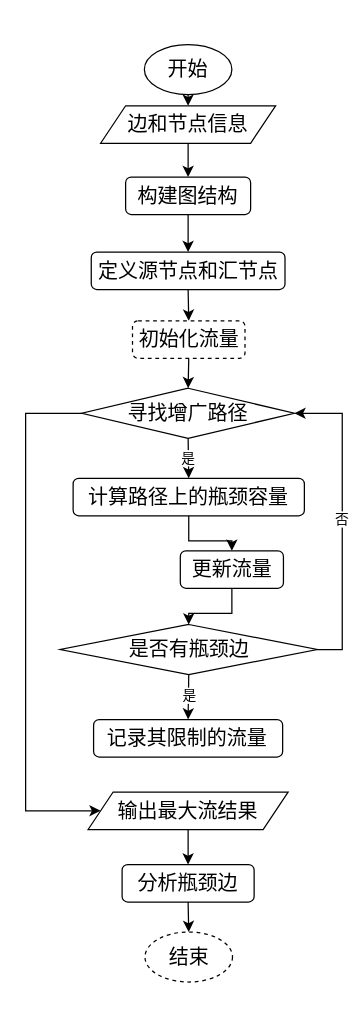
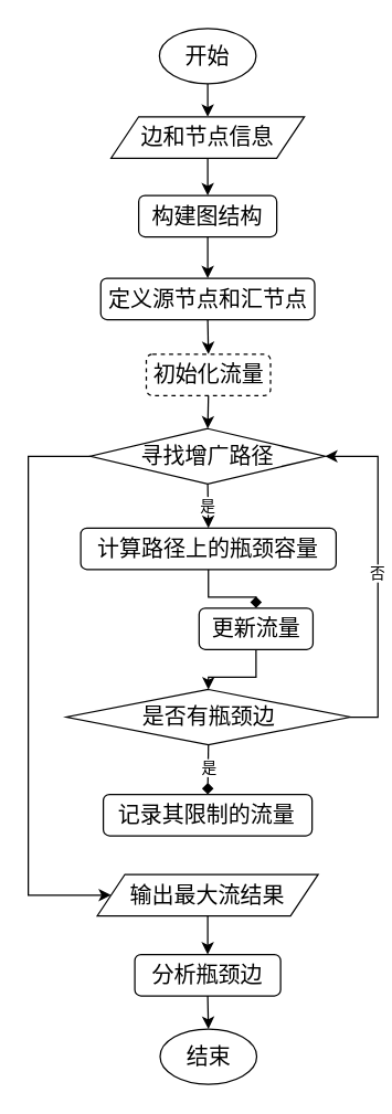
- <mxCell id="3" value="&lt;font style=&quot;font-size: 16px;&quot;&gt;开始&lt;/font&gt;" style="ellipse;whiteSpace=wrap;html=1;" vertex="1" parent="1"><mxGeometry x="115" y="35" width="70" height="40" as="geometry" /></mxCell>
+ <mxCell id="3" value="&lt;font style=&quot;font-size: 16px;&quot;&gt;开始&lt;/font&gt;" style="ellipse;whiteSpace=wrap;html=1;" vertex="1" parent="1"><mxGeometry x="115" y="20" width="70" height="40" as="geometry" /></mxCell>
- <mxCell id="15" style="edgeStyle=orthogonalEdgeStyle;rounded=0;orthogonalLoop=1;jettySize=auto;html=1;exitX=0.5;exitY=1;exitDx=0;exitDy=0;entryX=0.5;entryY=0;entryDx=0;entryDy=0;" edge="1" parent="1" source="16" target="18"><mxGeometry relative="1" as="geometry" /></mxCell>
+ <mxCell id="15" style="edgeStyle=orthogonalEdgeStyle;rounded=0;orthogonalLoop=1;jettySize=auto;html=1;exitX=0.5;exitY=1;exitDx=0;exitDy=0;entryX=0.5;entryY=0;entryDx=0;entryDy=0;endArrow=diamond;" edge="1" parent="1" source="16" target="18"><mxGeometry relative="1" as="geometry" /></mxCell>
- <mxCell id="20" style="edgeStyle=orthogonalEdgeStyle;rounded=0;orthogonalLoop=1;jettySize=auto;html=1;exitX=0.5;exitY=1;exitDx=0;exitDy=0;entryX=0.5;entryY=0;entryDx=0;entryDy=0;" edge="1" parent="1" source="22" target="23"><mxGeometry relative="1" as="geometry" /></mxCell>
+ <mxCell id="20" style="edgeStyle=orthogonalEdgeStyle;rounded=0;orthogonalLoop=1;jettySize=auto;html=1;exitX=0.5;exitY=1;exitDx=0;exitDy=0;entryX=0.5;entryY=0;entryDx=0;entryDy=0;endArrow=diamond;" edge="1" parent="1" source="22" target="23"><mxGeometry relative="1" as="geometry" /></mxCell>
- <mxCell id="28" value="&lt;font size=&quot;3&quot;&gt;结束&lt;/font&gt;" style="ellipse;whiteSpace=wrap;html=1;dashed=1;" vertex="1" parent="1"><mxGeometry x="115.5" y="745" width="70" height="40" as="geometry" /></mxCell>
+ <mxCell id="28" value="&lt;font size=&quot;3&quot;&gt;结束&lt;/font&gt;" style="ellipse;whiteSpace=wrap;html=1;" vertex="1" parent="1"><mxGeometry x="115.5" y="745" width="70" height="40" as="geometry" /></mxCell>
